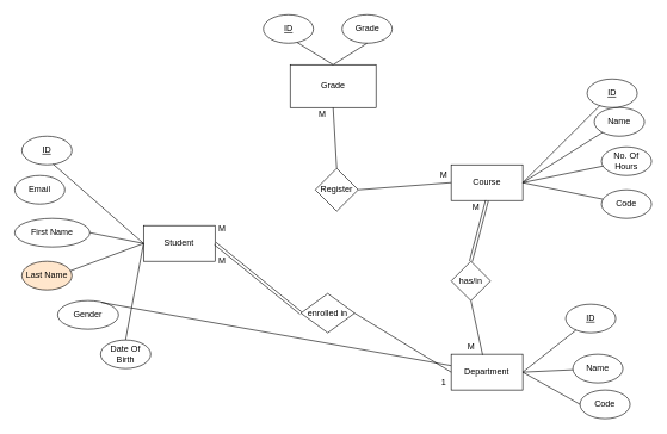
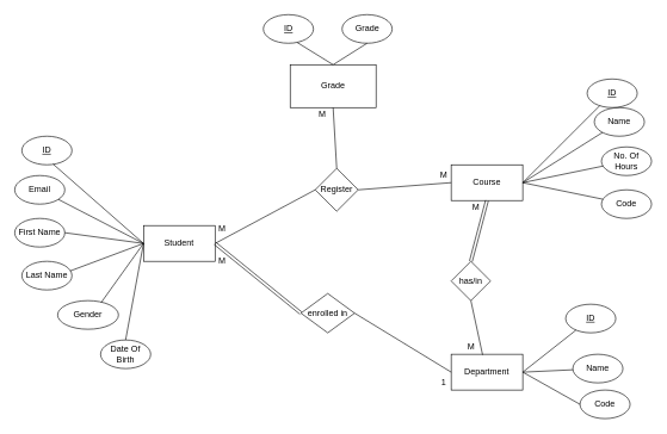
+ <mxCell id="24" value="" style="endArrow=none;html=1;rounded=0;exitX=1;exitY=0.5;exitDx=0;exitDy=0;entryX=0;entryY=0.5;entryDx=0;entryDy=0;" parent="1" source="2" target="50" edge="1"><mxGeometry width="50" height="50" relative="1" as="geometry"><mxPoint x="250" y="310" as="sourcePoint" /><mxPoint x="410" y="265" as="targetPoint" /></mxGeometry></mxCell>
+ <mxCell id="9" value="" style="endArrow=none;html=1;rounded=0;exitX=0;exitY=0.5;exitDx=0;exitDy=0;" parent="1" source="2" target="4" edge="1"><mxGeometry width="50" height="50" relative="1" as="geometry"><mxPoint x="180" y="415" as="sourcePoint" /><mxPoint x="230" y="365" as="targetPoint" /></mxGeometry></mxCell>
- <mxCell id="5" value="First Name" style="ellipse;whiteSpace=wrap;html=1;" parent="1" vertex="1"><mxGeometry x="20" y="305" width="105" height="40" as="geometry" /></mxCell>
+ <mxCell id="5" value="First Name" style="ellipse;whiteSpace=wrap;html=1;" parent="1" vertex="1"><mxGeometry x="20" y="305" width="70" height="40" as="geometry" /></mxCell>
- <mxCell id="6" value="Last Name" style="ellipse;whiteSpace=wrap;html=1;fillColor=#ffe6cc;" parent="1" vertex="1"><mxGeometry x="30" y="365" width="70" height="40" as="geometry" /></mxCell>
+ <mxCell id="6" value="Last Name" style="ellipse;whiteSpace=wrap;html=1;" parent="1" vertex="1"><mxGeometry x="30" y="365" width="70" height="40" as="geometry" /></mxCell>
- <mxCell id="12" value="" style="endArrow=none;html=1;rounded=0;exitX=0.717;exitY=0.062;exitDx=0;exitDy=0;exitPerimeter=0;" parent="1" source="7" target="18" edge="1"><mxGeometry width="50" height="50" relative="1" as="geometry"><mxPoint x="190" y="425" as="sourcePoint" /><mxPoint x="240" y="375" as="targetPoint" /></mxGeometry></mxCell>
+ <mxCell id="12" value="" style="endArrow=none;html=1;rounded=0;entryX=0;entryY=0.5;entryDx=0;entryDy=0;exitX=0.717;exitY=0.062;exitDx=0;exitDy=0;exitPerimeter=0;" parent="1" source="7" target="2" edge="1"><mxGeometry width="50" height="50" relative="1" as="geometry"><mxPoint x="190" y="425" as="sourcePoint" /><mxPoint x="240" y="375" as="targetPoint" /></mxGeometry></mxCell>
